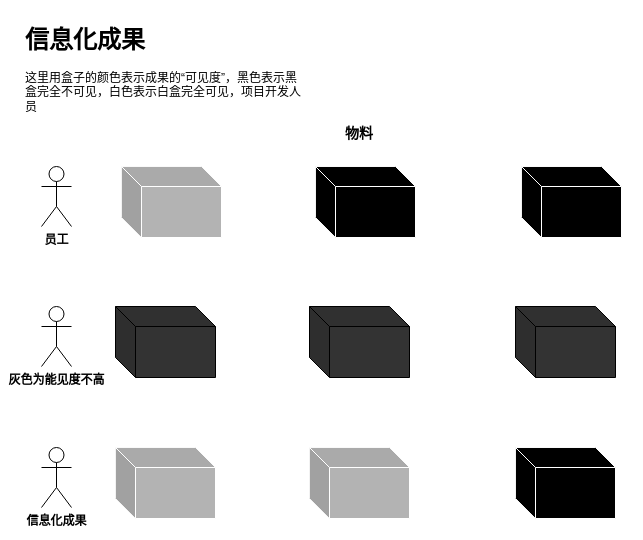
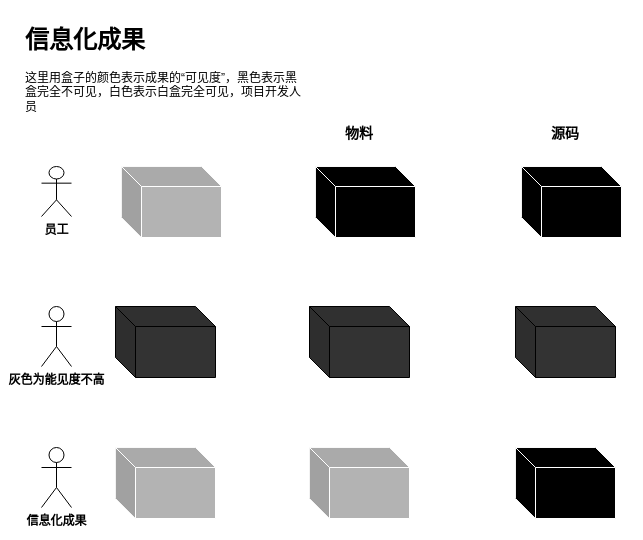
+ <mxCell id="7" value="源码" style="text;html=1;align=center;verticalAlign=middle;whiteSpace=wrap;rounded=0;fontSize=14;fontStyle=1" vertex="1" parent="1"><mxGeometry x="535" y="118" width="60" height="30" as="geometry" /></mxCell>
- <mxCell id="2" value="&lt;b&gt;员工&lt;/b&gt;" style="shape=umlActor;verticalLabelPosition=bottom;verticalAlign=top;html=1;outlineConnect=0;" vertex="1" parent="1"><mxGeometry x="41" y="166" width="30" height="60" as="geometry" /></mxCell>
+ <mxCell id="2" value="&lt;b&gt;员工&lt;/b&gt;" style="shape=umlActor;verticalLabelPosition=bottom;verticalAlign=top;html=1;outlineConnect=0;" vertex="1" parent="1"><mxGeometry x="41" y="166" width="30" height="50" as="geometry" /></mxCell>
